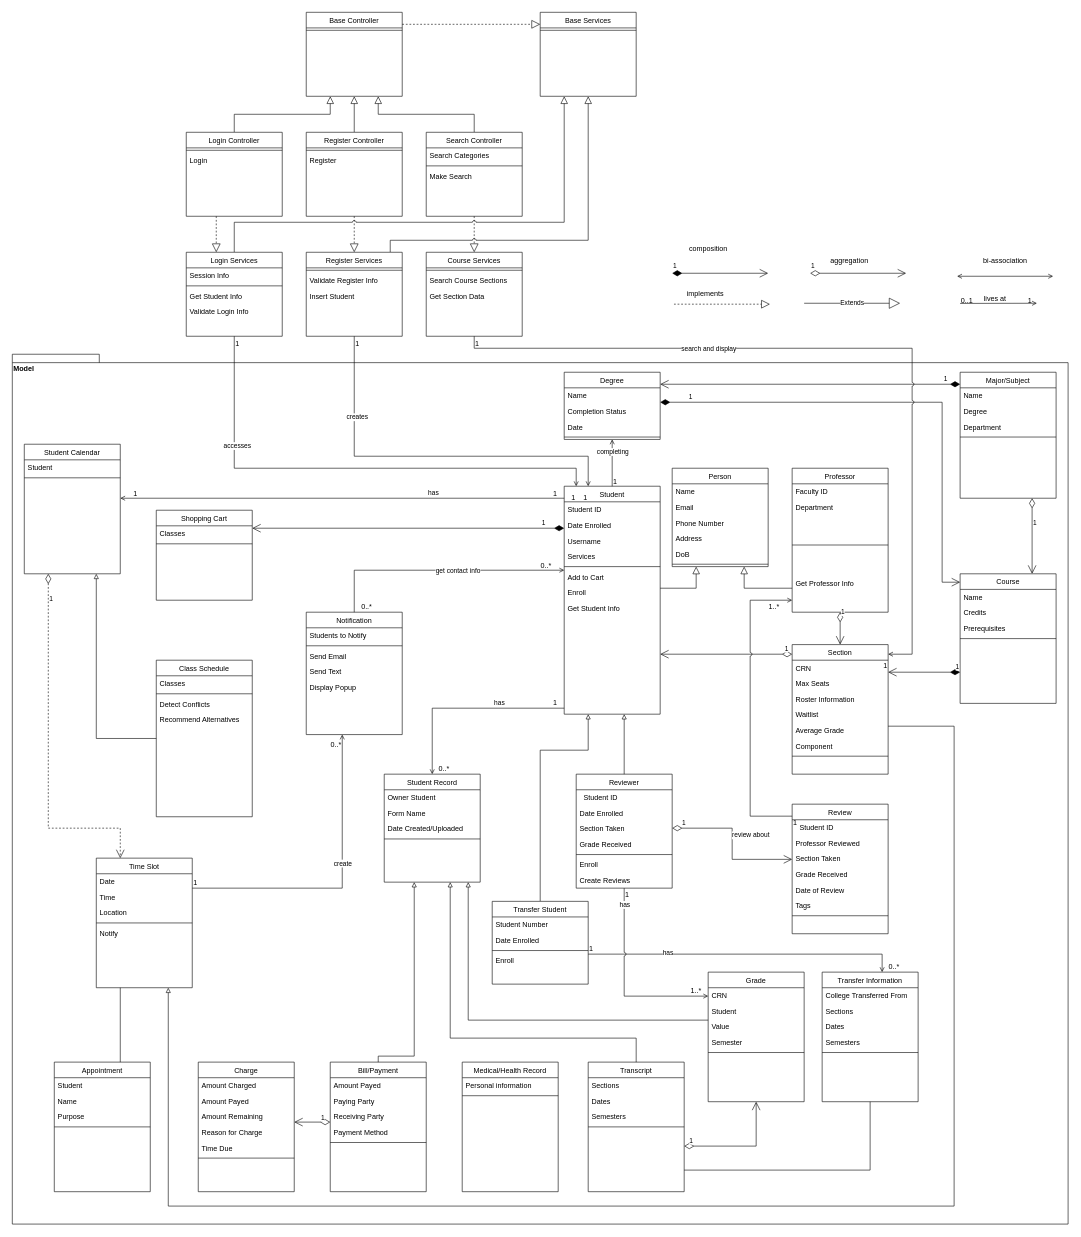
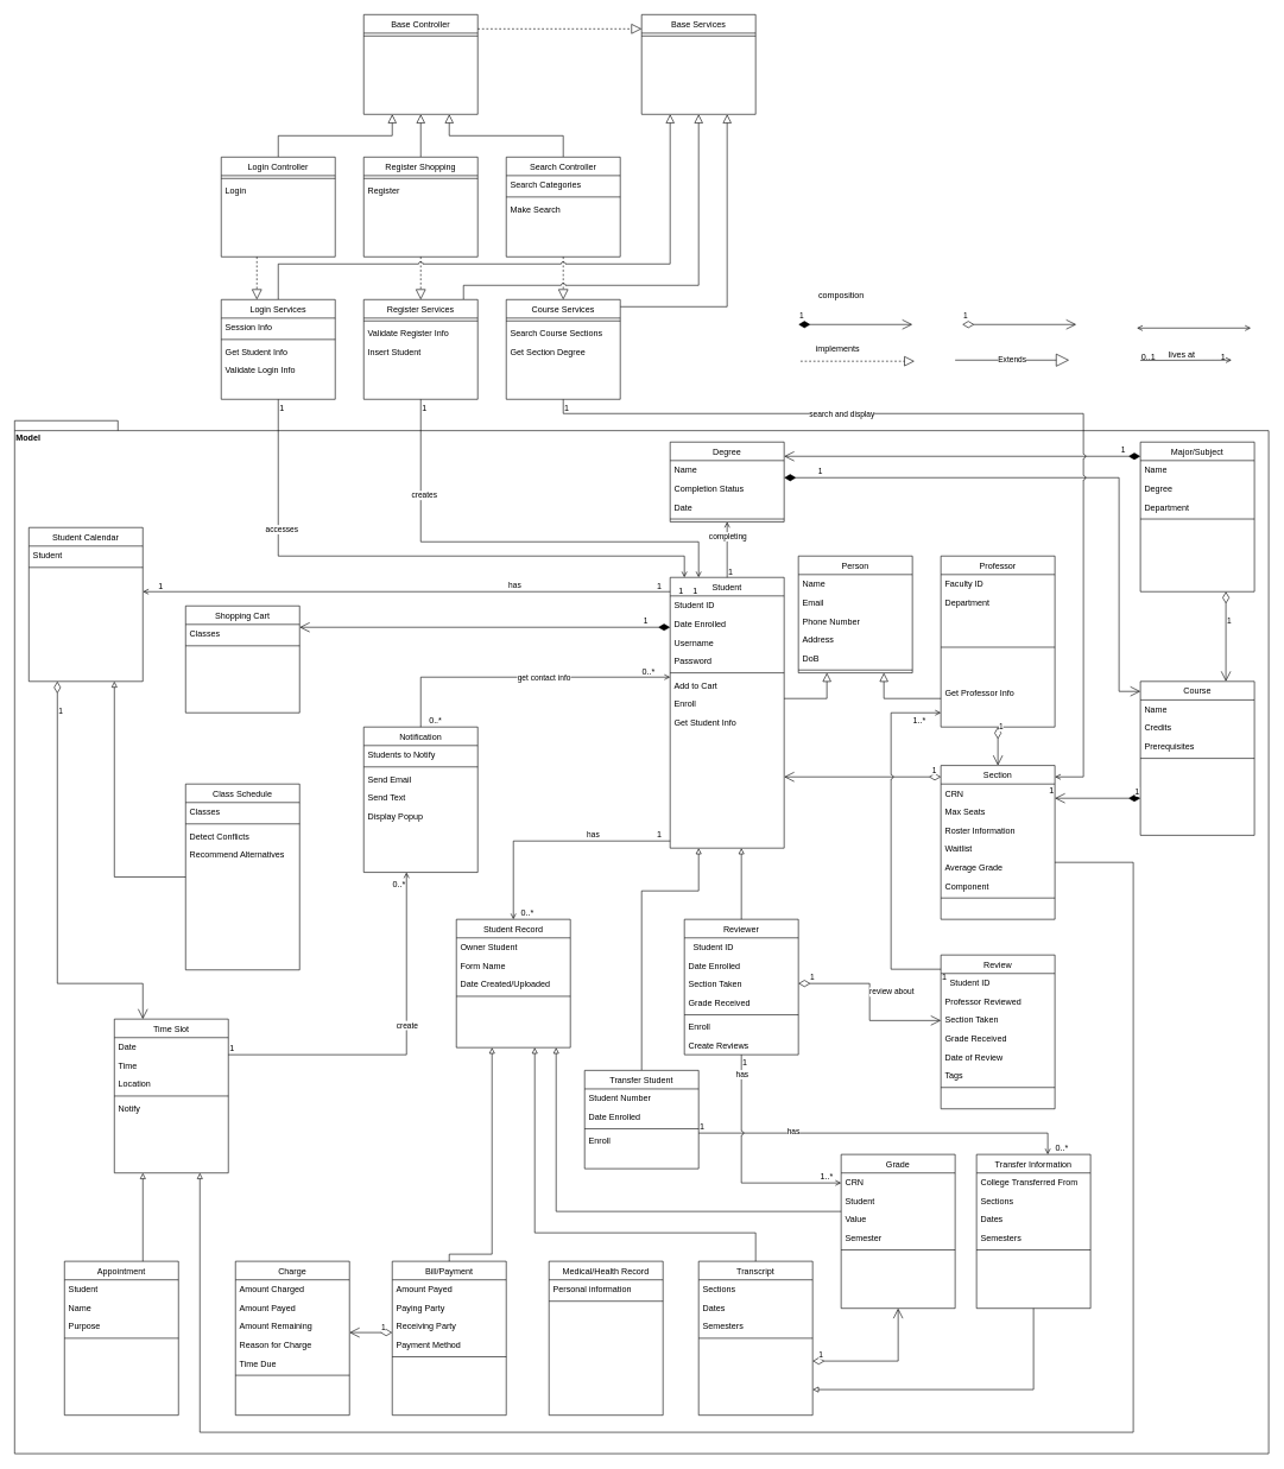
- <mxCell id="243" value="Register Controller" style="swimlane;fontStyle=0;align=center;verticalAlign=top;childLayout=stackLayout;horizontal=1;startSize=26;horizontalStack=0;resizeParent=1;resizeLast=0;collapsible=1;marginBottom=0;rounded=0;shadow=0;strokeWidth=1;" vertex="1" parent="1"><mxGeometry x="510" y="220" width="160" height="140" as="geometry"><mxRectangle x="130" y="380" width="160" height="26" as="alternateBounds" /></mxGeometry></mxCell>
+ <mxCell id="243" value="Register Shopping" style="swimlane;fontStyle=0;align=center;verticalAlign=top;childLayout=stackLayout;horizontal=1;startSize=26;horizontalStack=0;resizeParent=1;resizeLast=0;collapsible=1;marginBottom=0;rounded=0;shadow=0;strokeWidth=1;" vertex="1" parent="1"><mxGeometry x="510" y="220" width="160" height="140" as="geometry"><mxRectangle x="130" y="380" width="160" height="26" as="alternateBounds" /></mxGeometry></mxCell>
+ <mxCell id="207" value="" style="endArrow=block;endSize=10;endFill=0;shadow=0;strokeWidth=1;rounded=0;edgeStyle=orthogonalEdgeStyle;elbow=vertical;jumpStyle=arc;startArrow=none;" edge="1" parent="1" source="223" target="200"><mxGeometry width="160" relative="1" as="geometry"><mxPoint x="870" y="440" as="sourcePoint" /><mxPoint x="640" y="170" as="targetPoint" /><Array as="points"><mxPoint x="1020" y="430" /></Array></mxGeometry></mxCell>
- <mxCell id="31" value="aggregation" style="text;html=1;align=center;verticalAlign=middle;resizable=0;points=[];autosize=1;strokeColor=none;fillColor=none;" parent="1" vertex="1"><mxGeometry x="1370" y="420" width="90" height="30" as="geometry" /></mxCell>
- <mxCell id="30" value="bi-association" style="text;html=1;align=center;verticalAlign=middle;resizable=0;points=[];autosize=1;strokeColor=none;fillColor=none;" parent="1" vertex="1"><mxGeometry x="1625" y="420" width="100" height="30" as="geometry" /></mxCell>
- <mxCell id="226" value="Get Section Data" style="text;align=left;verticalAlign=top;spacingLeft=4;spacingRight=4;overflow=hidden;rotatable=0;points=[[0,0.5],[1,0.5]];portConstraint=eastwest;" vertex="1" parent="223"><mxGeometry y="60" width="160" height="26" as="geometry" /></mxCell>
+ <mxCell id="226" value="Get Section Degree" style="text;align=left;verticalAlign=top;spacingLeft=4;spacingRight=4;overflow=hidden;rotatable=0;points=[[0,0.5],[1,0.5]];portConstraint=eastwest;" vertex="1" parent="223"><mxGeometry y="60" width="160" height="26" as="geometry" /></mxCell>
- <mxCell id="14" value="Services" style="text;align=left;verticalAlign=top;spacingLeft=4;spacingRight=4;overflow=hidden;rotatable=0;points=[[0,0.5],[1,0.5]];portConstraint=eastwest;" vertex="1" parent="10"><mxGeometry y="104" width="160" height="26" as="geometry" /></mxCell>
+ <mxCell id="14" value="Password" style="text;align=left;verticalAlign=top;spacingLeft=4;spacingRight=4;overflow=hidden;rotatable=0;points=[[0,0.5],[1,0.5]];portConstraint=eastwest;" vertex="1" parent="10"><mxGeometry y="104" width="160" height="26" as="geometry" /></mxCell>
- <mxCell id="119" value="1" style="endArrow=open;html=1;endSize=12;startArrow=diamondThin;startSize=14;startFill=0;edgeStyle=orthogonalEdgeStyle;align=left;verticalAlign=bottom;rounded=0;jumpStyle=arc;dashed=1;" edge="1" parent="1" source="74" target="58"><mxGeometry x="-0.827" relative="1" as="geometry"><mxPoint x="0.059" y="1276" as="sourcePoint" /><mxPoint x="250" y="1440" as="targetPoint" /><mxPoint as="offset" /><Array as="points"><mxPoint x="80" y="1380" /><mxPoint x="200" y="1380" /></Array></mxGeometry></mxCell>
+ <mxCell id="119" value="1" style="endArrow=open;html=1;endSize=12;startArrow=diamondThin;startSize=14;startFill=0;edgeStyle=orthogonalEdgeStyle;align=left;verticalAlign=bottom;rounded=0;jumpStyle=arc;" edge="1" parent="1" source="74" target="58"><mxGeometry x="-0.827" relative="1" as="geometry"><mxPoint x="0.059" y="1276" as="sourcePoint" /><mxPoint x="250" y="1440" as="targetPoint" /><mxPoint as="offset" /><Array as="points"><mxPoint x="80" y="1380" /><mxPoint x="200" y="1380" /></Array></mxGeometry></mxCell>
- <mxCell id="175" style="edgeStyle=orthogonalEdgeStyle;rounded=0;orthogonalLoop=1;jettySize=auto;html=1;startArrow=none;startFill=0;endArrow=none;endFill=0;jumpStyle=arc;" edge="1" parent="1" source="77" target="58"><mxGeometry relative="1" as="geometry"><mxPoint x="640" y="1890" as="sourcePoint" /><mxPoint x="700" y="1480" as="targetPoint" /><Array as="points"><mxPoint x="200" y="1750" /><mxPoint x="200" y="1750" /></Array></mxGeometry></mxCell>
+ <mxCell id="175" style="edgeStyle=orthogonalEdgeStyle;rounded=0;orthogonalLoop=1;jettySize=auto;html=1;startArrow=none;startFill=0;endArrow=block;endFill=0;jumpStyle=arc;" edge="1" parent="1" source="77" target="58"><mxGeometry relative="1" as="geometry"><mxPoint x="640" y="1890" as="sourcePoint" /><mxPoint x="700" y="1480" as="targetPoint" /><Array as="points"><mxPoint x="200" y="1750" /><mxPoint x="200" y="1750" /></Array></mxGeometry></mxCell>
- <mxCell id="154" style="edgeStyle=orthogonalEdgeStyle;rounded=0;orthogonalLoop=1;jettySize=auto;html=1;startArrow=none;startFill=0;endArrow=none;endFill=0;jumpStyle=arc;" edge="1" parent="1" source="155" target="69"><mxGeometry relative="1" as="geometry"><mxPoint x="1610" y="2054" as="sourcePoint" /><mxPoint x="1379.997" y="2030" as="targetPoint" /><Array as="points"><mxPoint x="1450" y="1950" /></Array></mxGeometry></mxCell>
+ <mxCell id="154" style="edgeStyle=orthogonalEdgeStyle;rounded=0;orthogonalLoop=1;jettySize=auto;html=1;startArrow=none;startFill=0;endArrow=block;endFill=0;jumpStyle=arc;" edge="1" parent="1" source="155" target="69"><mxGeometry relative="1" as="geometry"><mxPoint x="1610" y="2054" as="sourcePoint" /><mxPoint x="1379.997" y="2030" as="targetPoint" /><Array as="points"><mxPoint x="1450" y="1950" /></Array></mxGeometry></mxCell>
